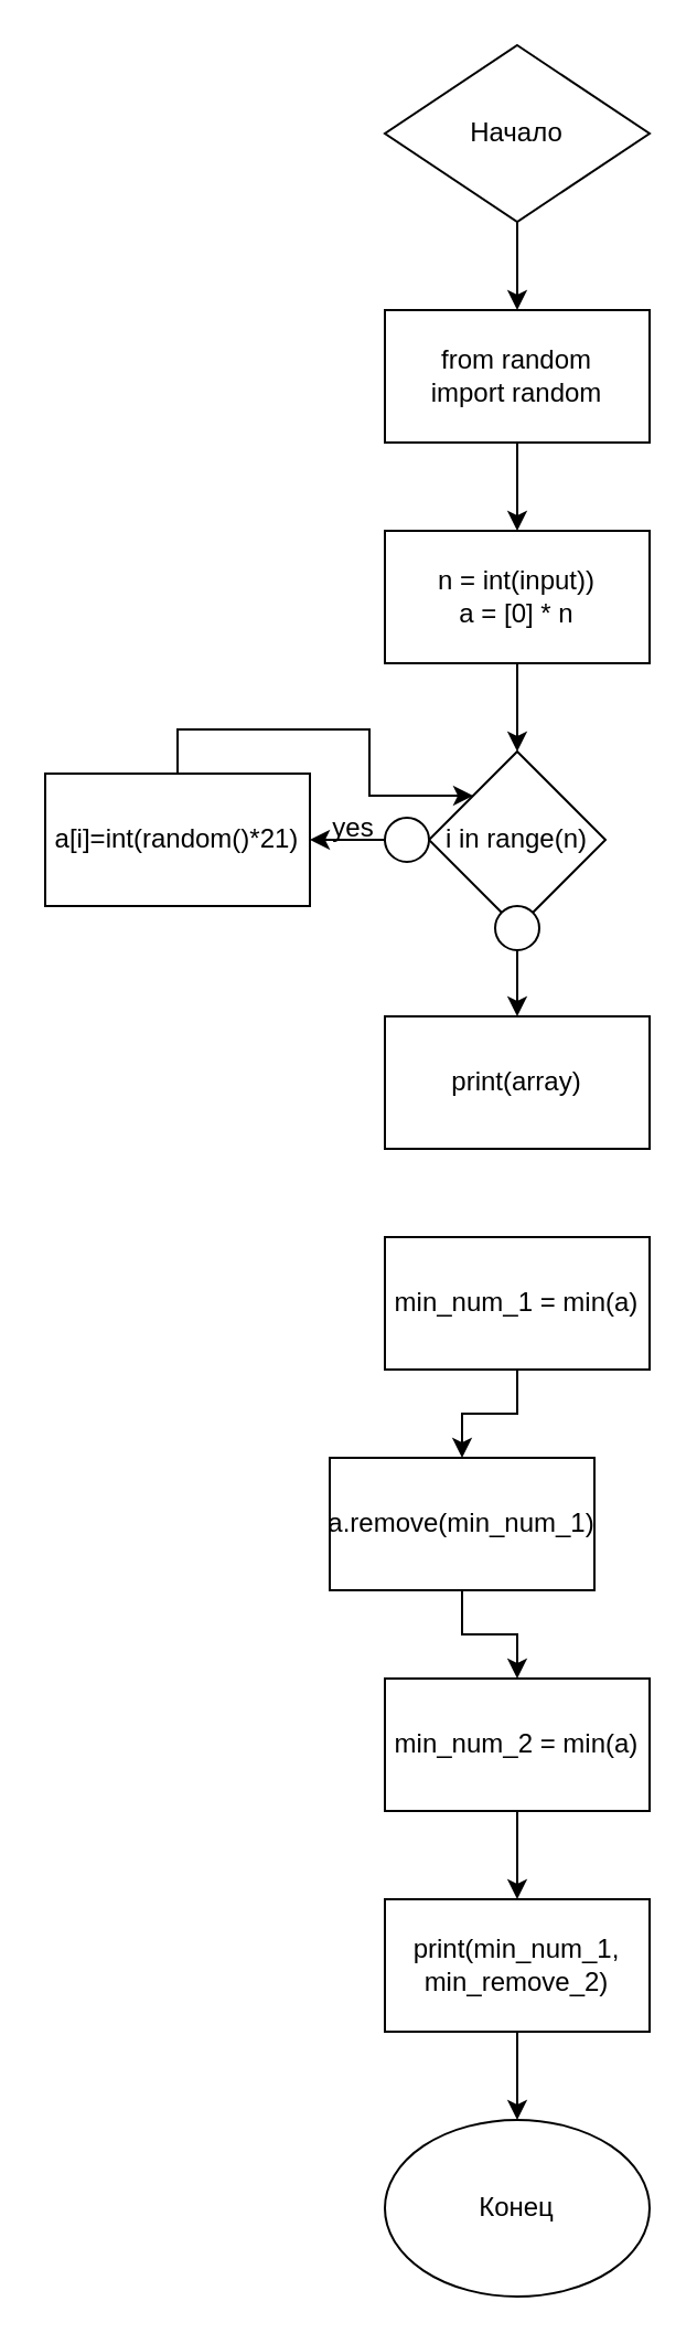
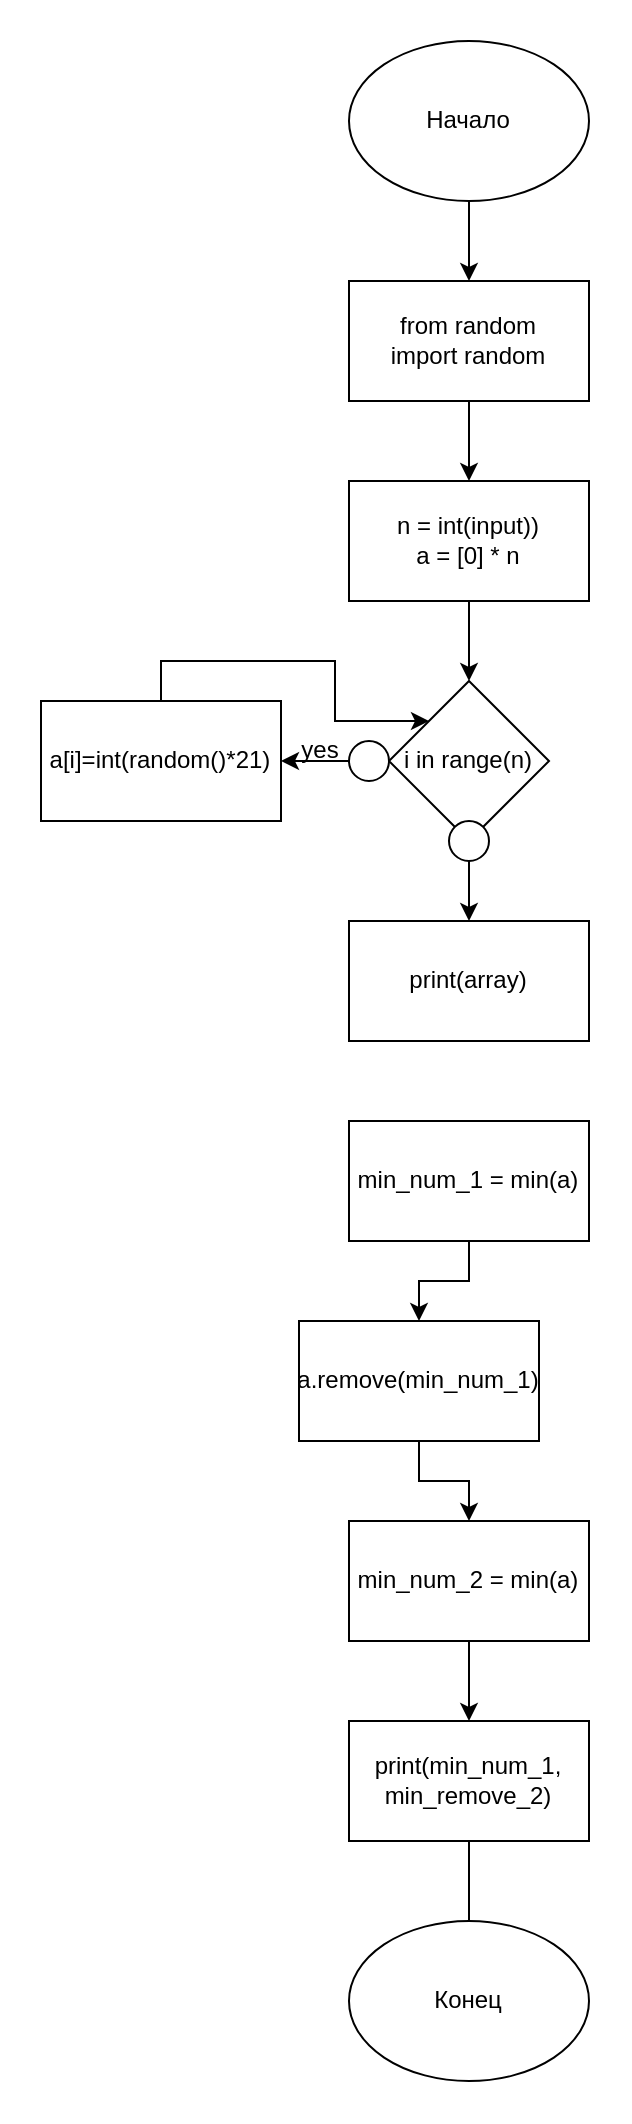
- <mxCell id="3" value="Начало" style="rhombus;whiteSpace=wrap;html=1;" vertex="1" parent="1"><mxGeometry x="174" width="120" height="80" as="geometry" y="20" /></mxCell>
+ <mxCell id="3" value="Начало" style="ellipse;whiteSpace=wrap;html=1;" vertex="1" parent="1"><mxGeometry x="174" width="120" height="80" as="geometry" y="20" /></mxCell>
- <mxCell id="23" value="" style="edgeStyle=orthogonalEdgeStyle;rounded=0;orthogonalLoop=1;jettySize=auto;html=1;" edge="1" parent="1" source="24" target="25"><mxGeometry relative="1" as="geometry" /></mxCell>
+ <mxCell id="23" value="" style="edgeStyle=orthogonalEdgeStyle;rounded=0;orthogonalLoop=1;jettySize=auto;html=1;endArrow=none;" edge="1" parent="1" source="24" target="25"><mxGeometry relative="1" as="geometry" /></mxCell>
